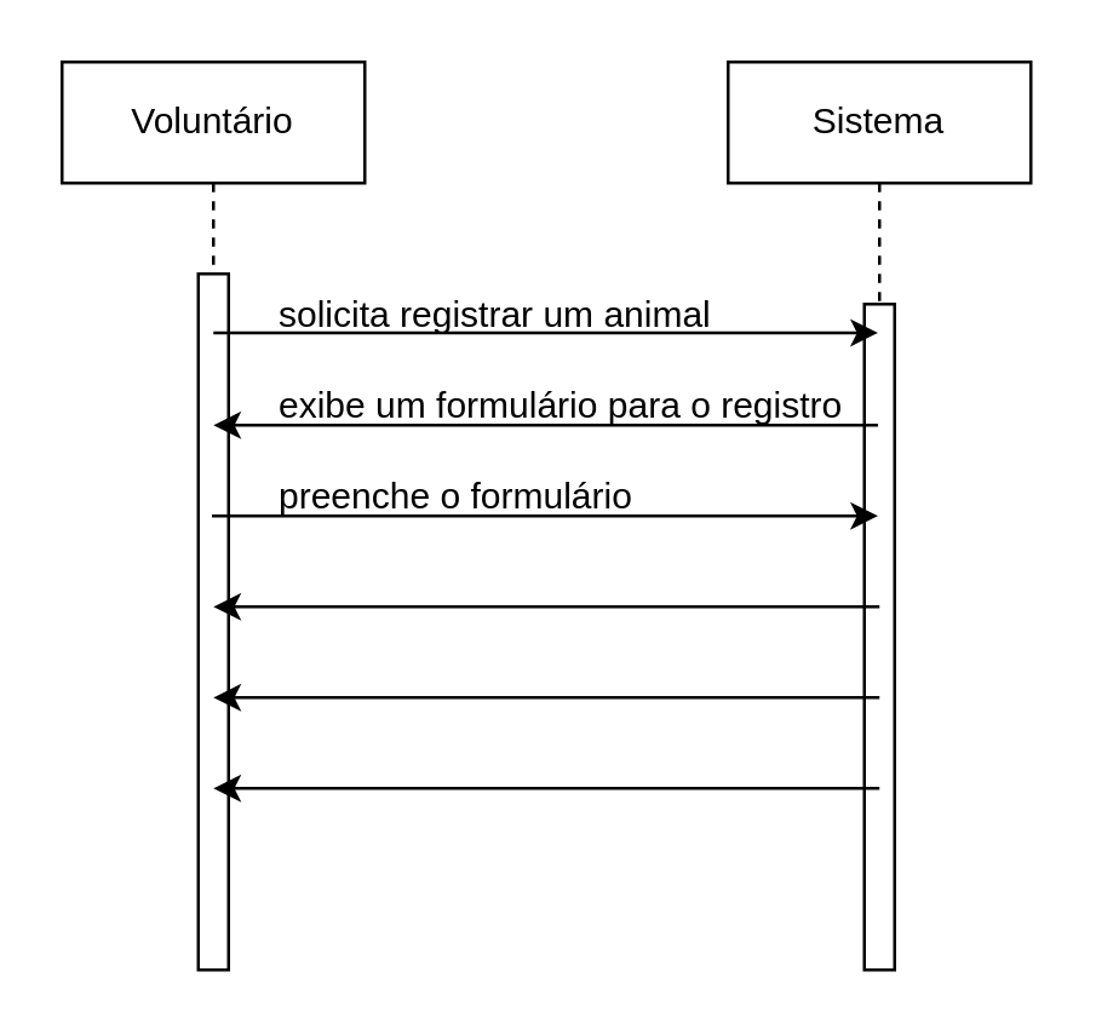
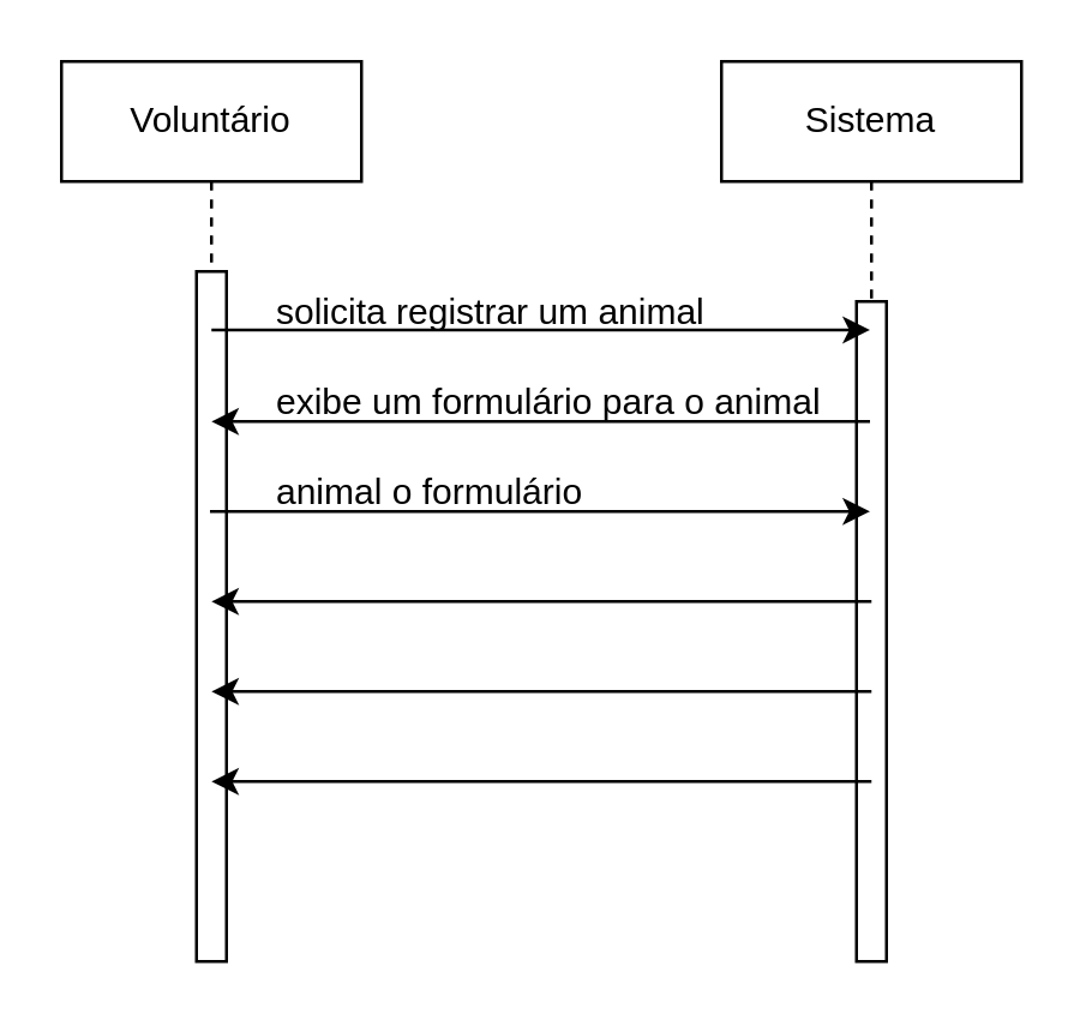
- <mxCell id="9" value="exibe um formulário para o registro" style="text;whiteSpace=wrap;html=1;" parent="1" vertex="1"><mxGeometry x="90" y="120" width="222" height="40" as="geometry" /></mxCell>
+ <mxCell id="9" value="exibe um formulário para o animal" style="text;whiteSpace=wrap;html=1;" parent="1" vertex="1"><mxGeometry x="90" y="120" width="222" height="40" as="geometry" /></mxCell>
- <mxCell id="11" value=" preenche o formulário" style="text;whiteSpace=wrap;html=1;" parent="1" vertex="1"><mxGeometry x="90" y="150" width="200" height="40" as="geometry" /></mxCell>
+ <mxCell id="11" value=" animal o formulário" style="text;whiteSpace=wrap;html=1;" parent="1" vertex="1"><mxGeometry x="90" y="150" width="200" height="40" as="geometry" /></mxCell>
